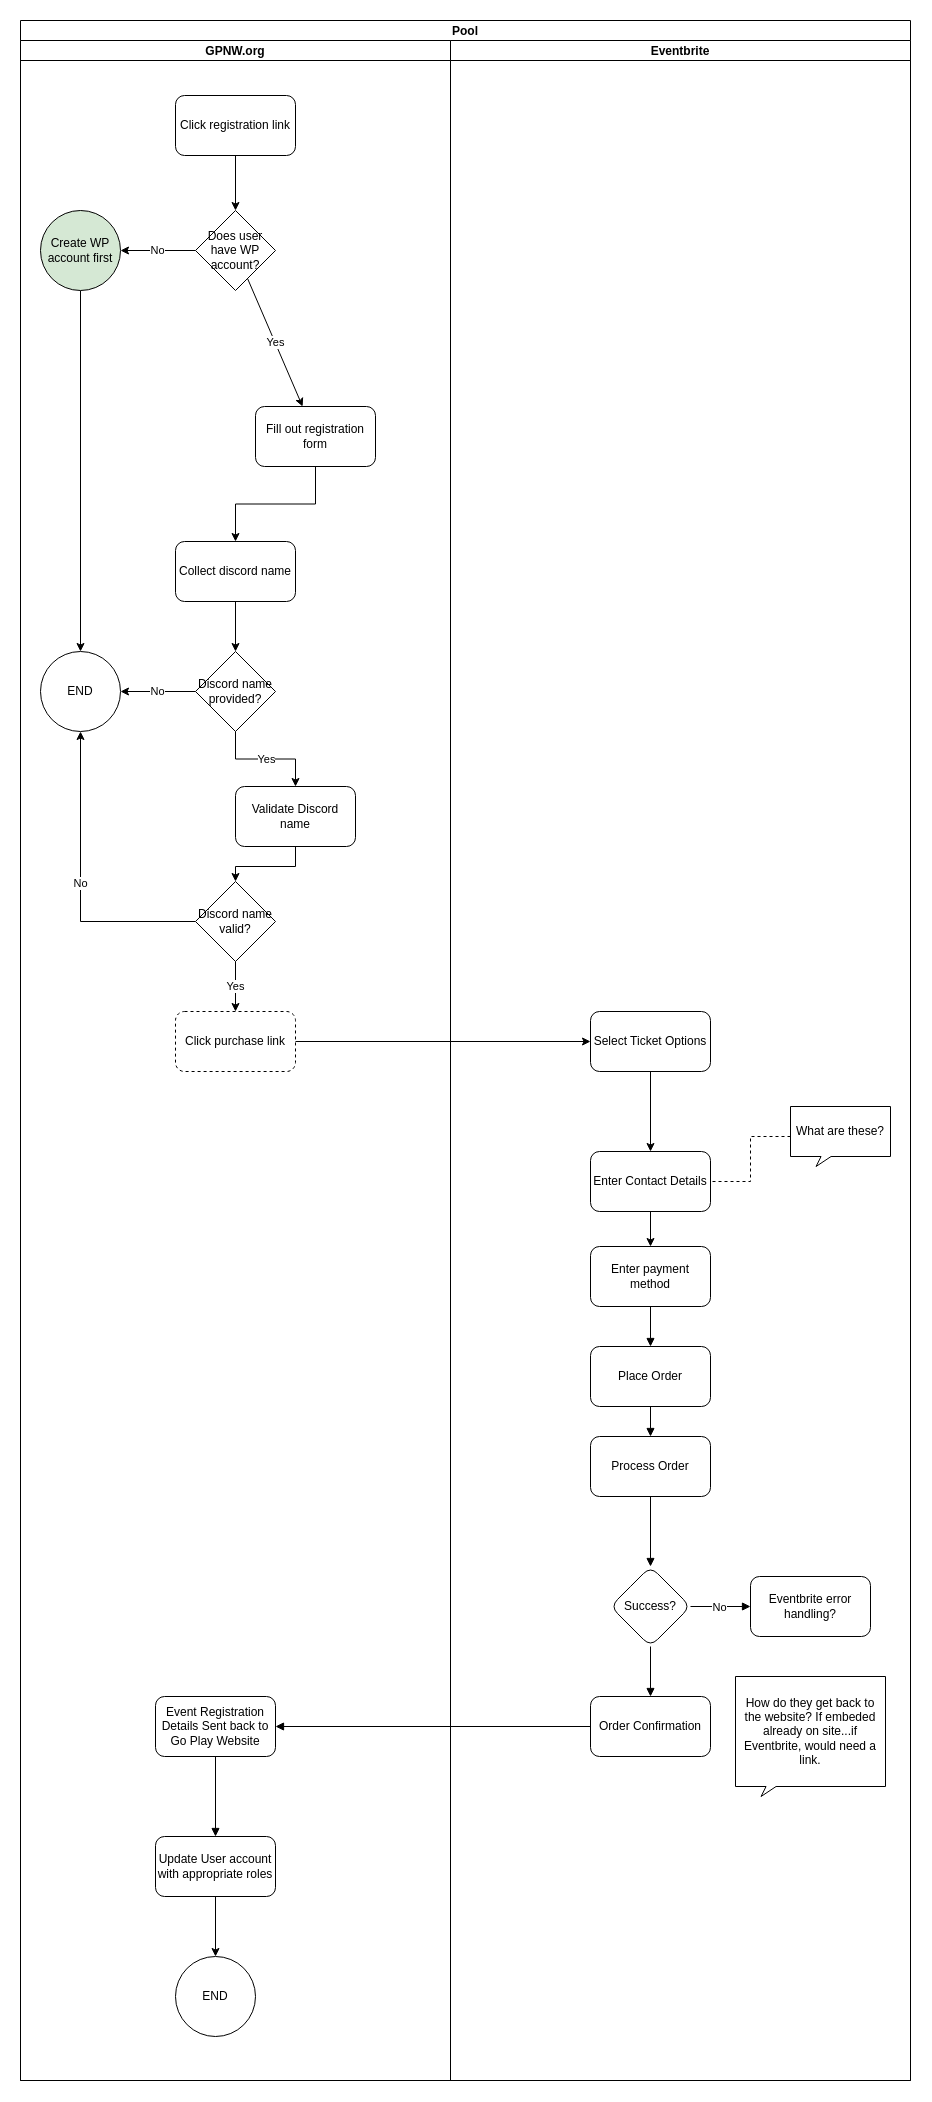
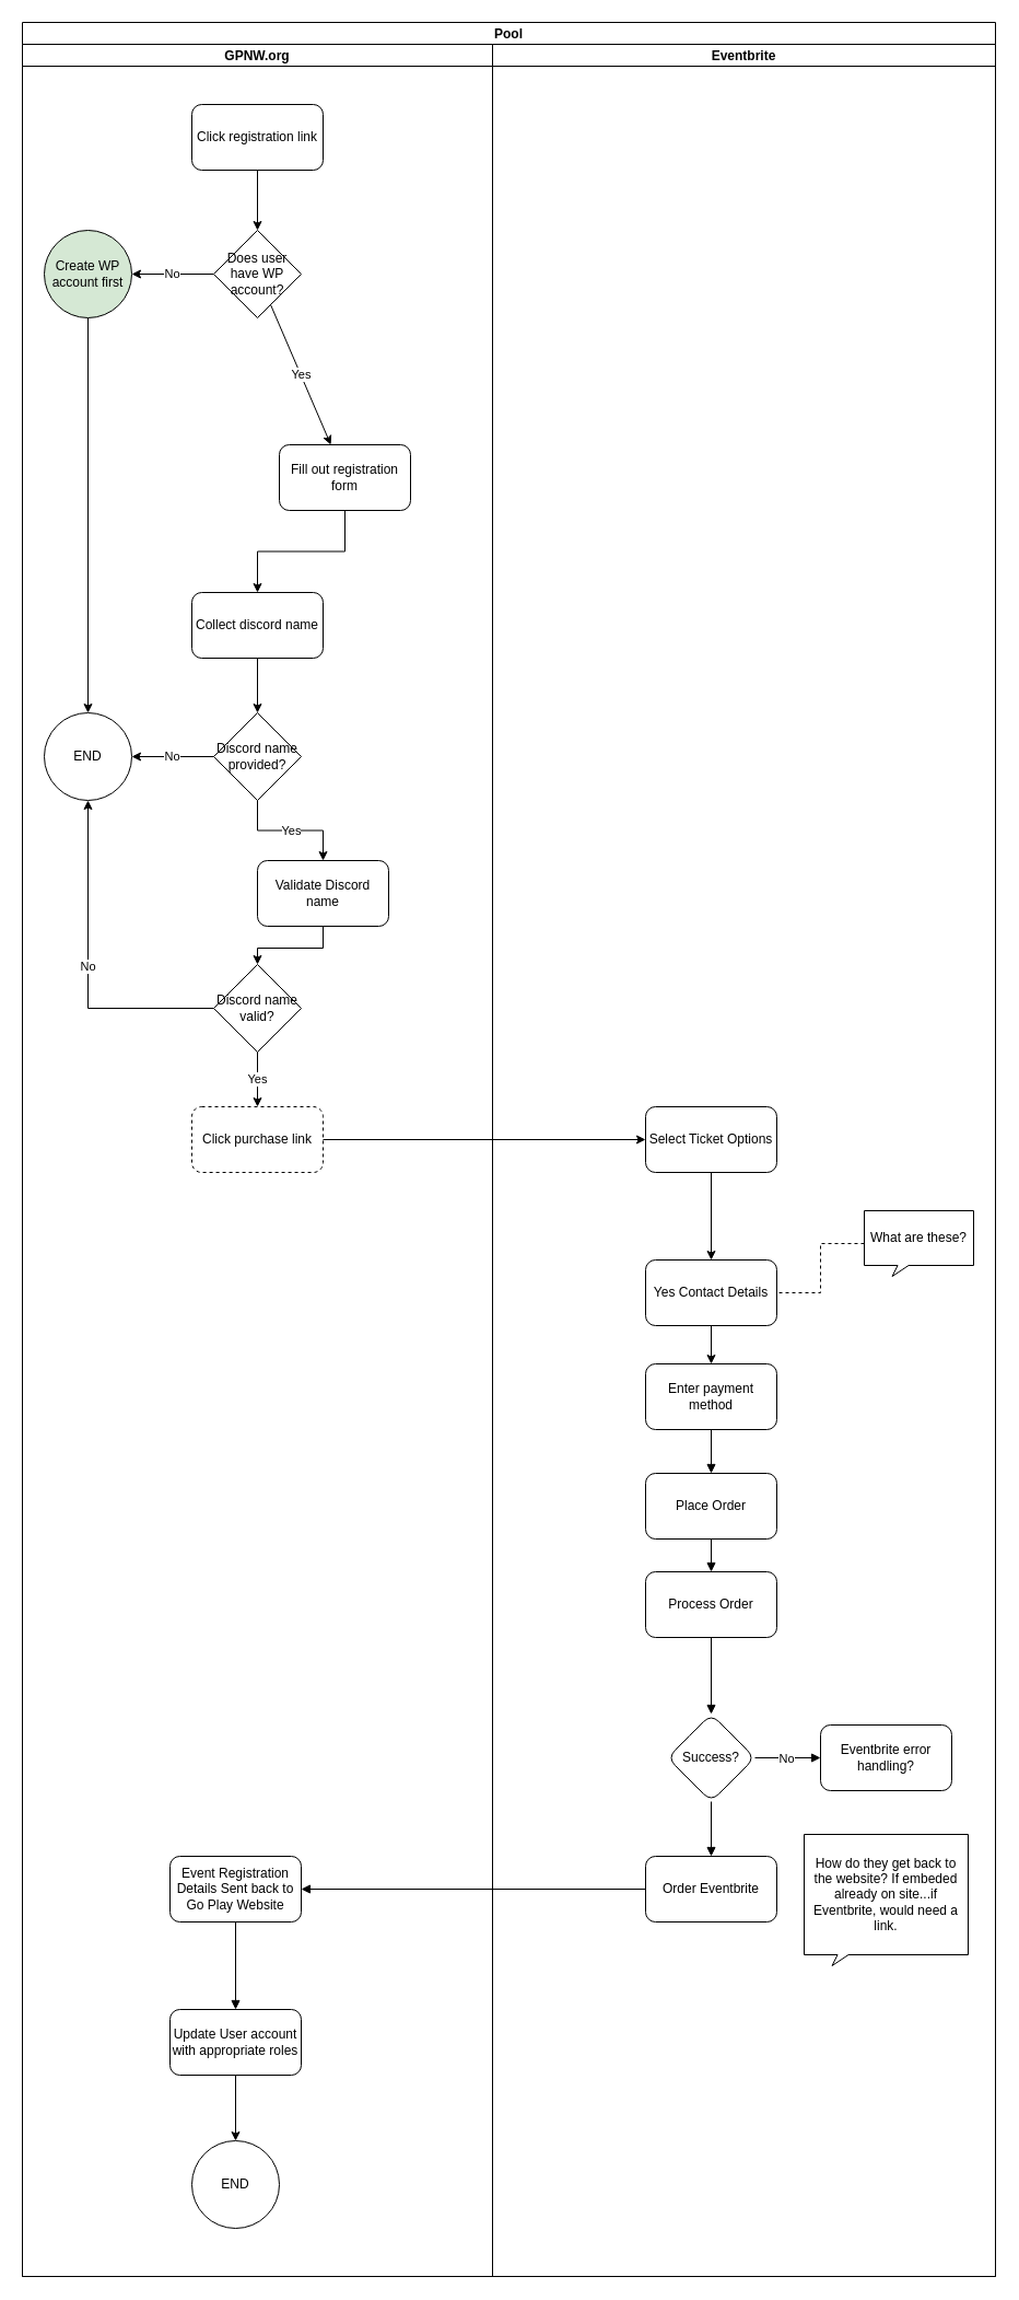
- <mxCell id="34" value="Enter Contact Details" style="whiteSpace=wrap;html=1;rounded=1;" parent="30" vertex="1"><mxGeometry x="140" y="1111" width="120" height="60" as="geometry" /></mxCell>
+ <mxCell id="34" value="Yes Contact Details" style="whiteSpace=wrap;html=1;rounded=1;" parent="30" vertex="1"><mxGeometry x="140" y="1111" width="120" height="60" as="geometry" /></mxCell>
- <mxCell id="48" value="Order Confirmation" style="whiteSpace=wrap;html=1;rounded=1;" parent="30" vertex="1"><mxGeometry x="140" y="1656" width="120" height="60" as="geometry" /></mxCell>
+ <mxCell id="48" value="Order Eventbrite" style="whiteSpace=wrap;html=1;rounded=1;" parent="30" vertex="1"><mxGeometry x="140" y="1656" width="120" height="60" as="geometry" /></mxCell>
